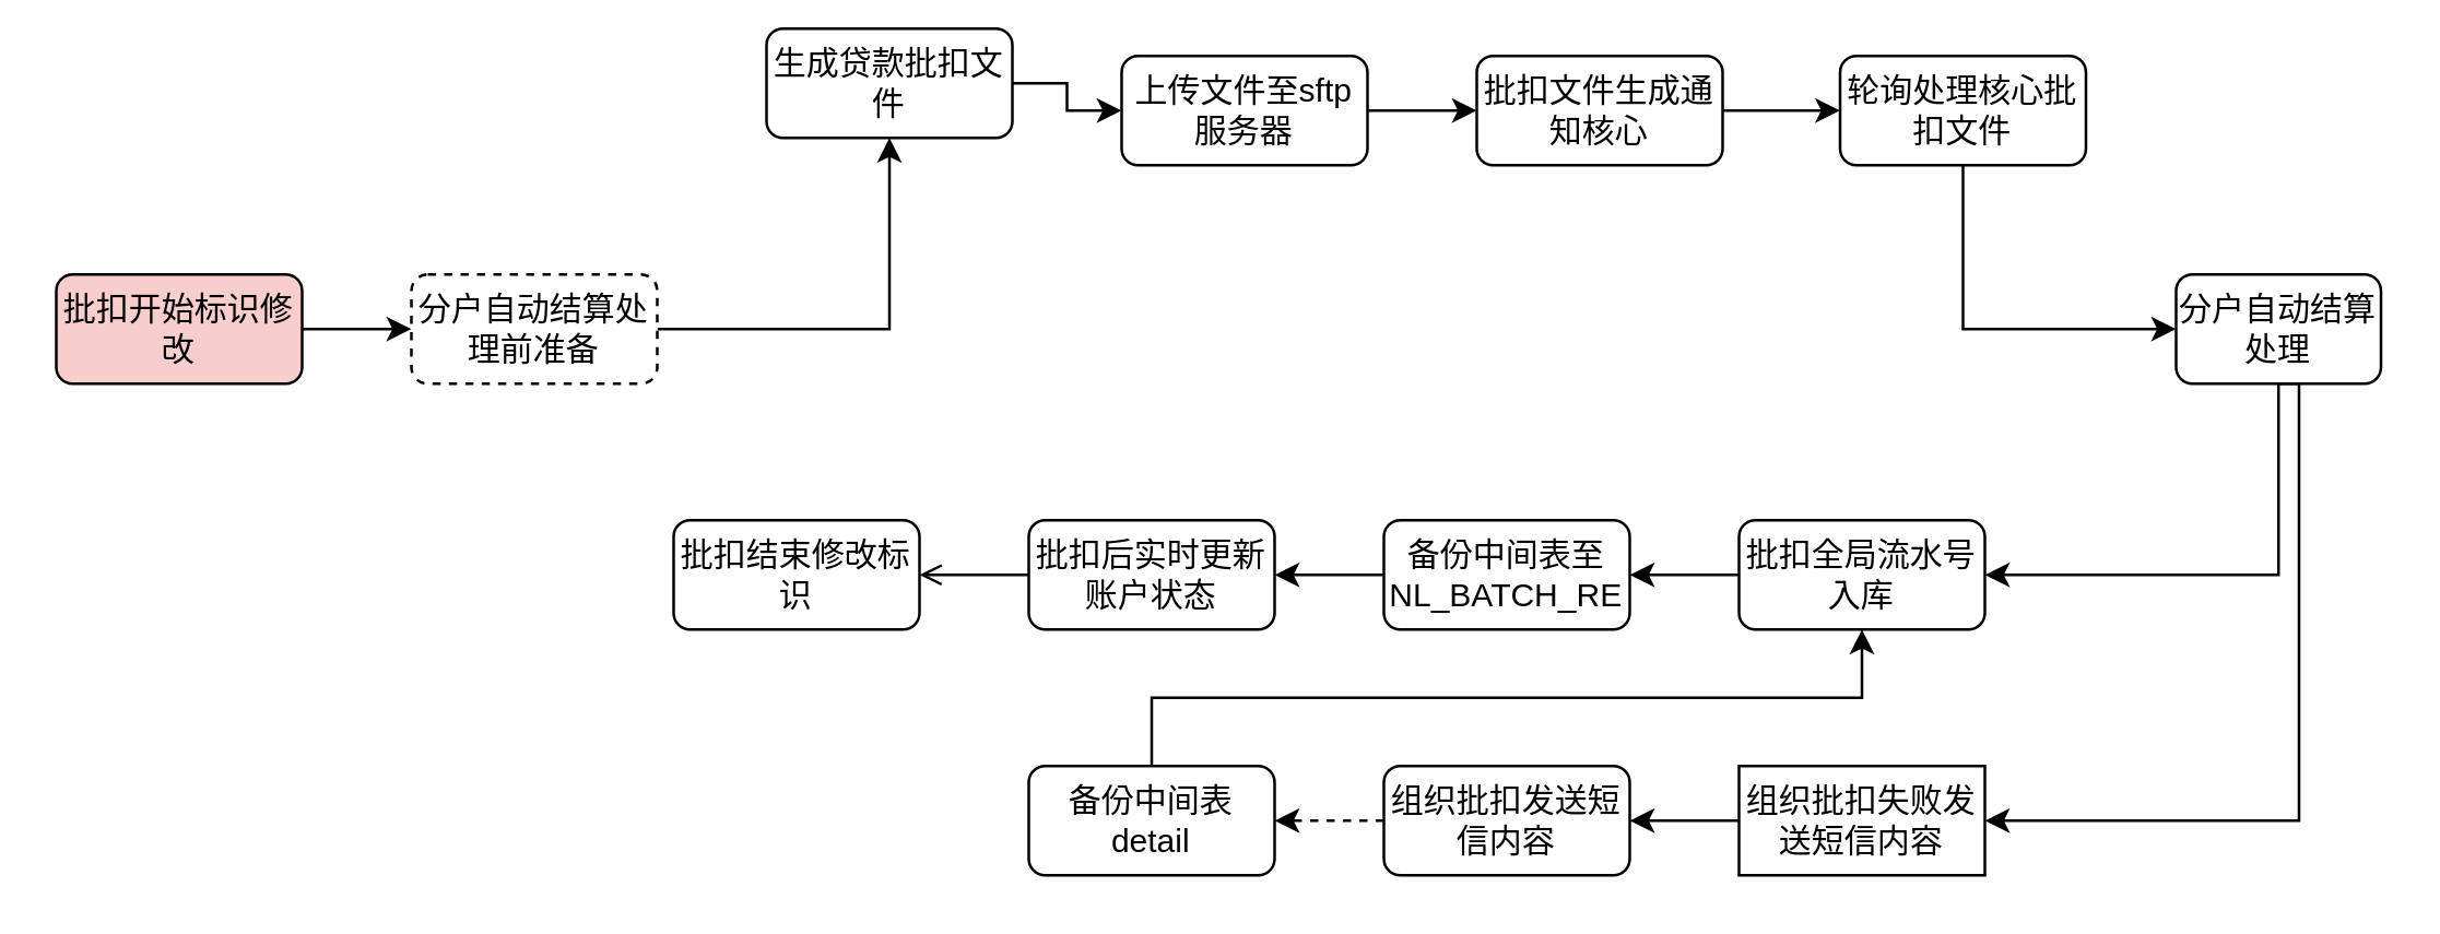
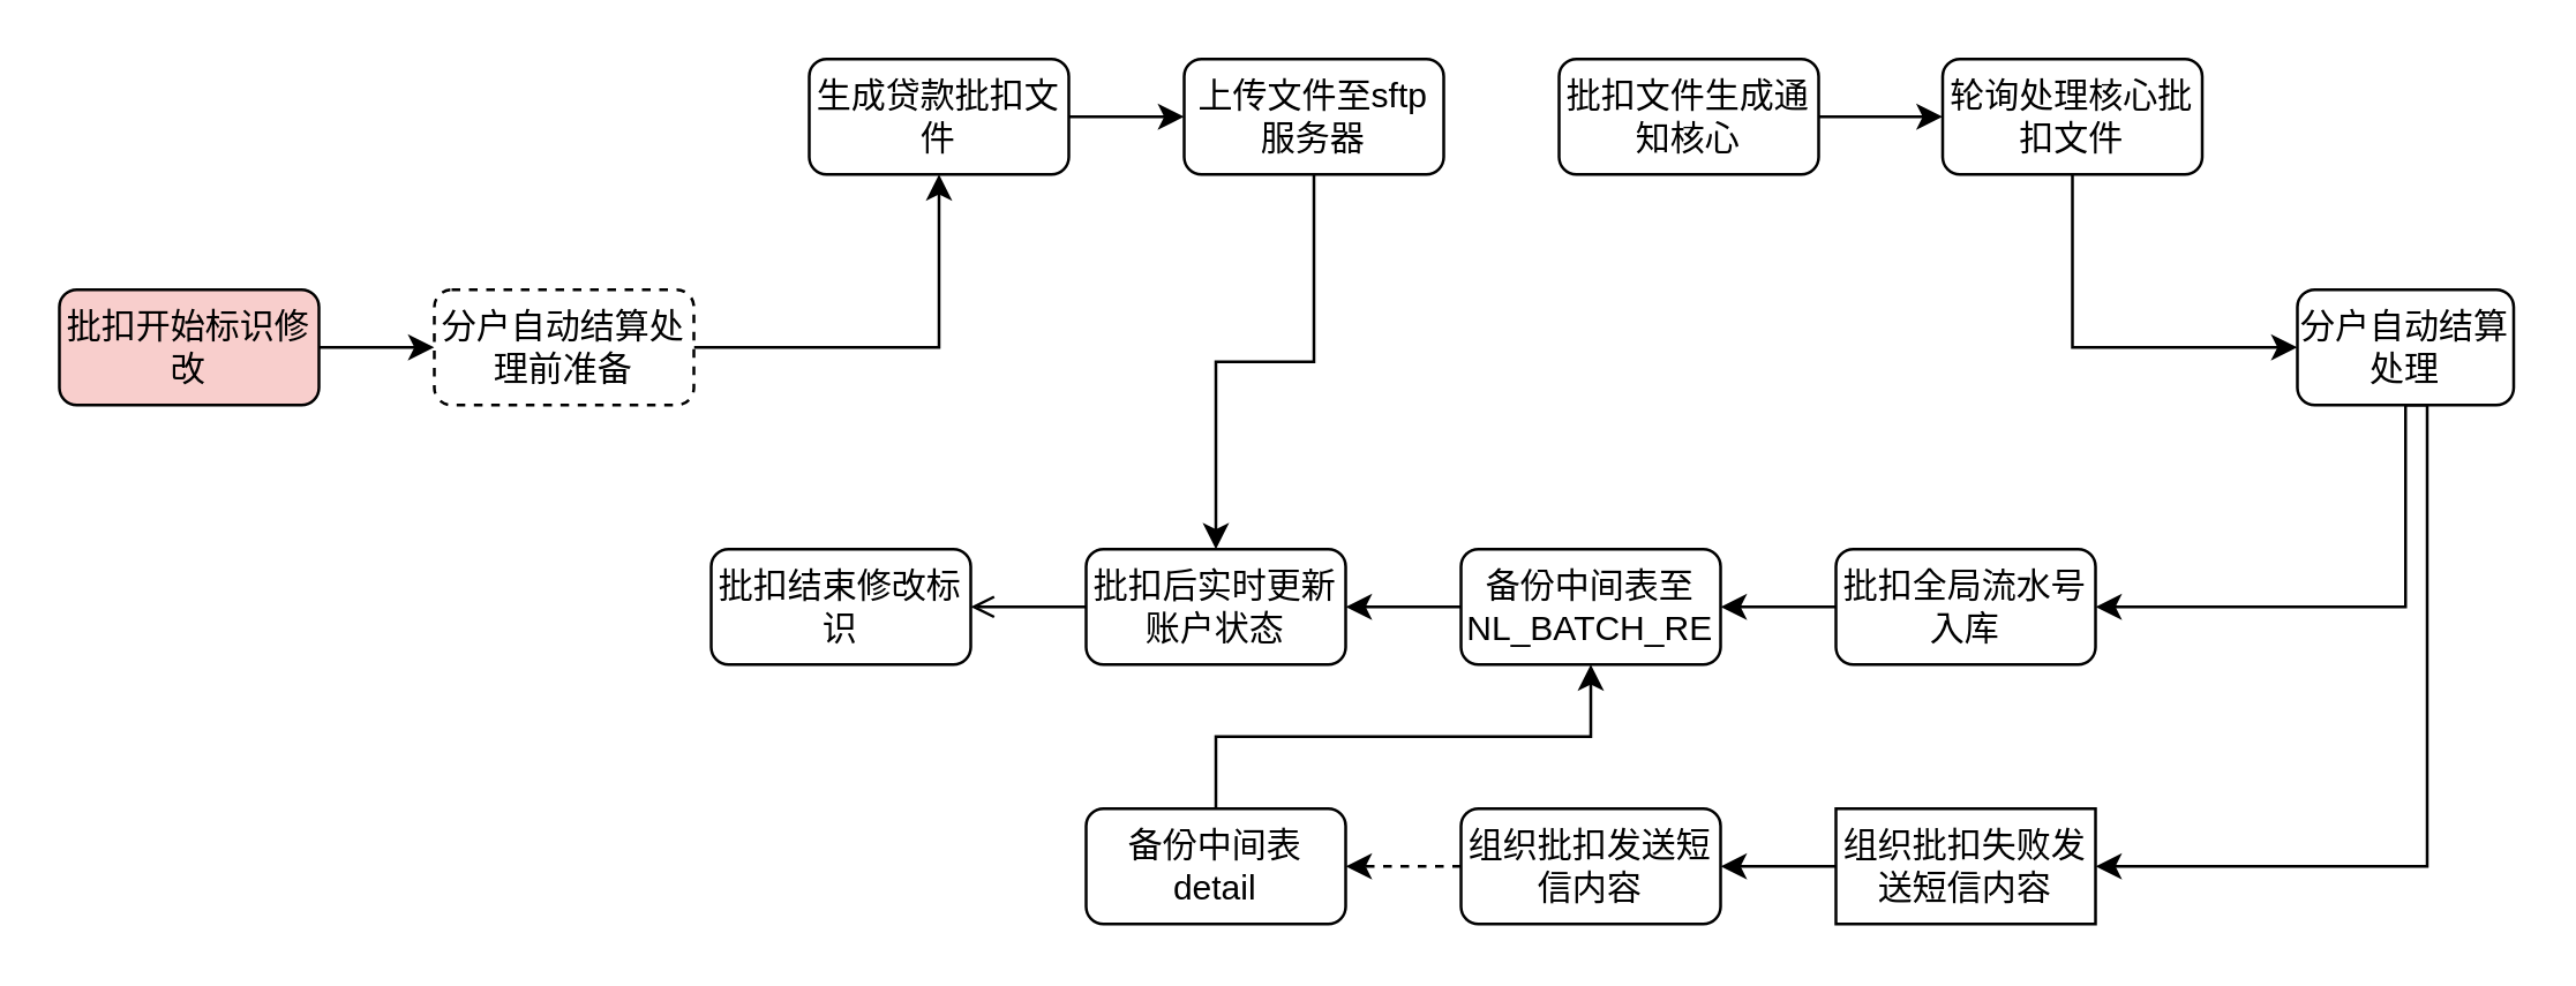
- <mxCell id="7" value="生成贷款批扣文件" style="rounded=1;whiteSpace=wrap;html=1;" parent="1" vertex="1"><mxGeometry x="280" y="10" width="90" height="40" as="geometry" /></mxCell>
+ <mxCell id="7" value="生成贷款批扣文件" style="rounded=1;whiteSpace=wrap;html=1;" parent="1" vertex="1"><mxGeometry x="280" y="20" width="90" height="40" as="geometry" /></mxCell>
- <mxCell id="8" style="edgeStyle=orthogonalEdgeStyle;rounded=0;orthogonalLoop=1;jettySize=auto;html=1;" parent="1" source="9" target="11" edge="1"><mxGeometry relative="1" as="geometry" /></mxCell>
+ <mxCell id="8" style="edgeStyle=orthogonalEdgeStyle;rounded=0;orthogonalLoop=1;jettySize=auto;html=1;" parent="1" source="9" target="28" edge="1"><mxGeometry relative="1" as="geometry" /></mxCell>
- <mxCell id="23" style="edgeStyle=orthogonalEdgeStyle;rounded=0;orthogonalLoop=1;jettySize=auto;html=1;exitX=0.5;exitY=0;exitDx=0;exitDy=0;" parent="1" source="24" target="18" edge="1"><mxGeometry relative="1" as="geometry" /></mxCell>
+ <mxCell id="23" style="edgeStyle=orthogonalEdgeStyle;rounded=0;orthogonalLoop=1;jettySize=auto;html=1;entryX=0.5;entryY=1;entryDx=0;entryDy=0;exitX=0.5;exitY=0;exitDx=0;exitDy=0;" parent="1" source="24" target="26" edge="1"><mxGeometry relative="1" as="geometry" /></mxCell>
